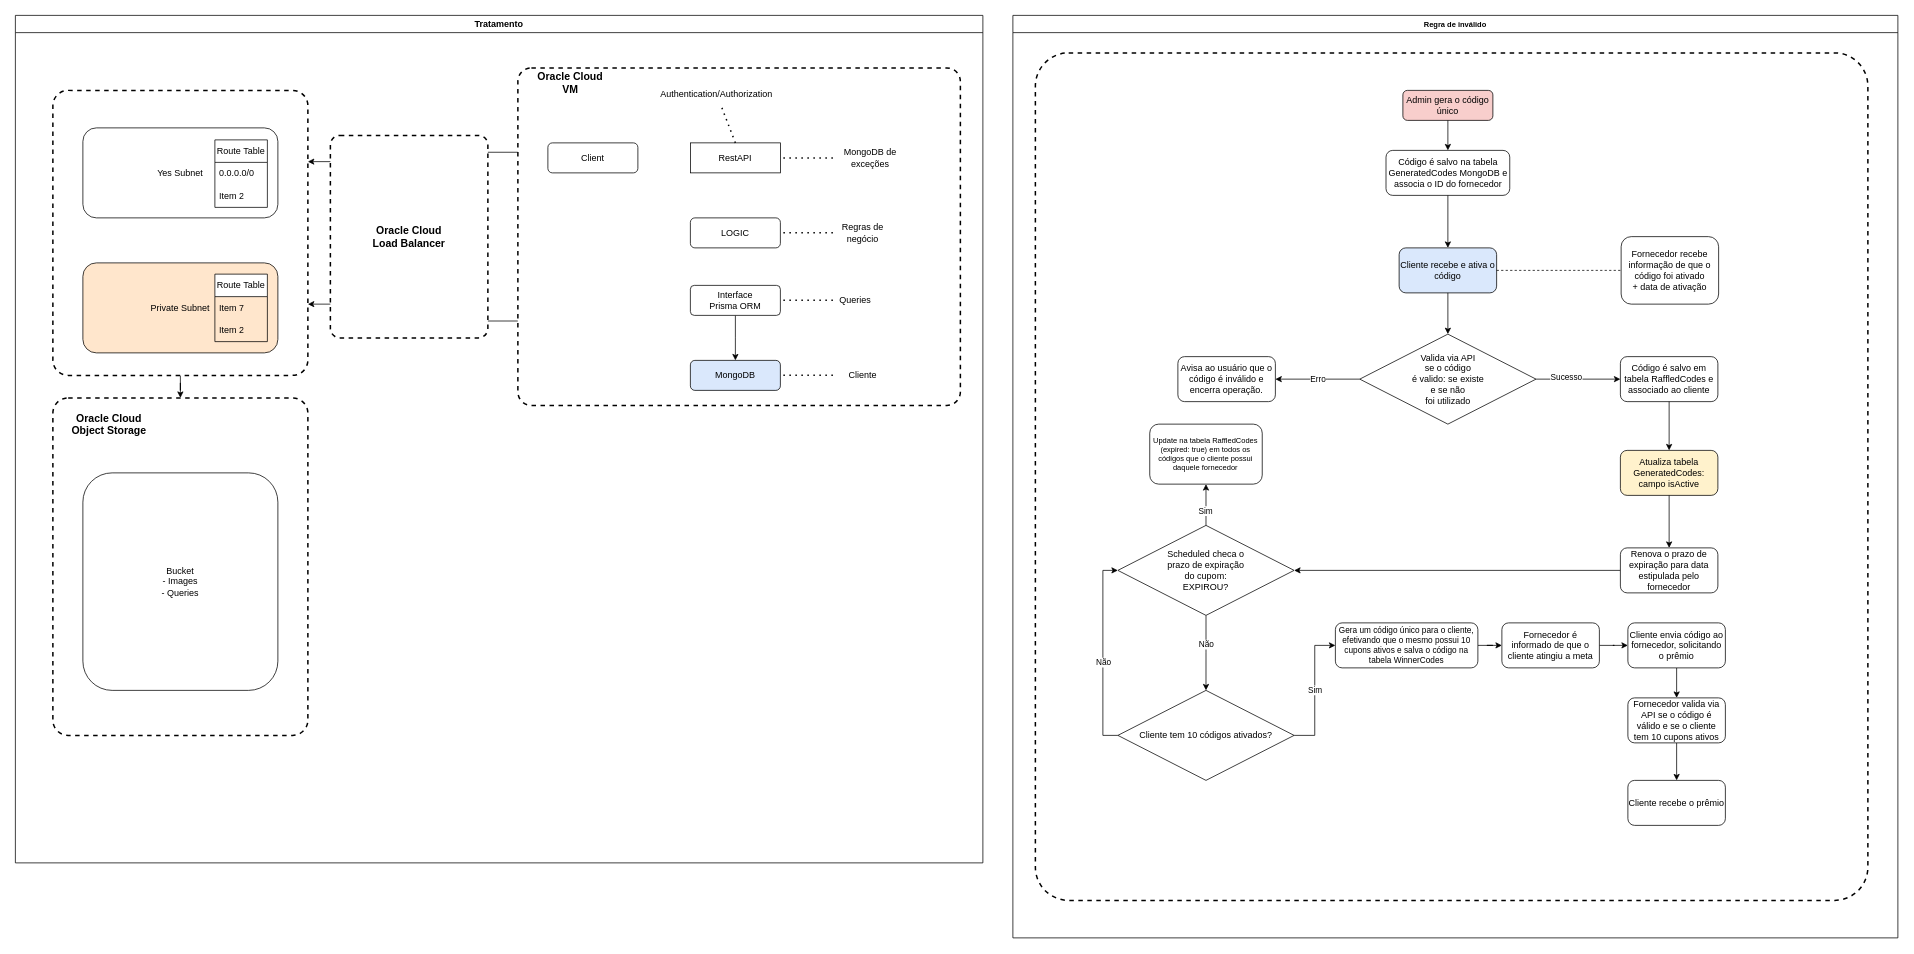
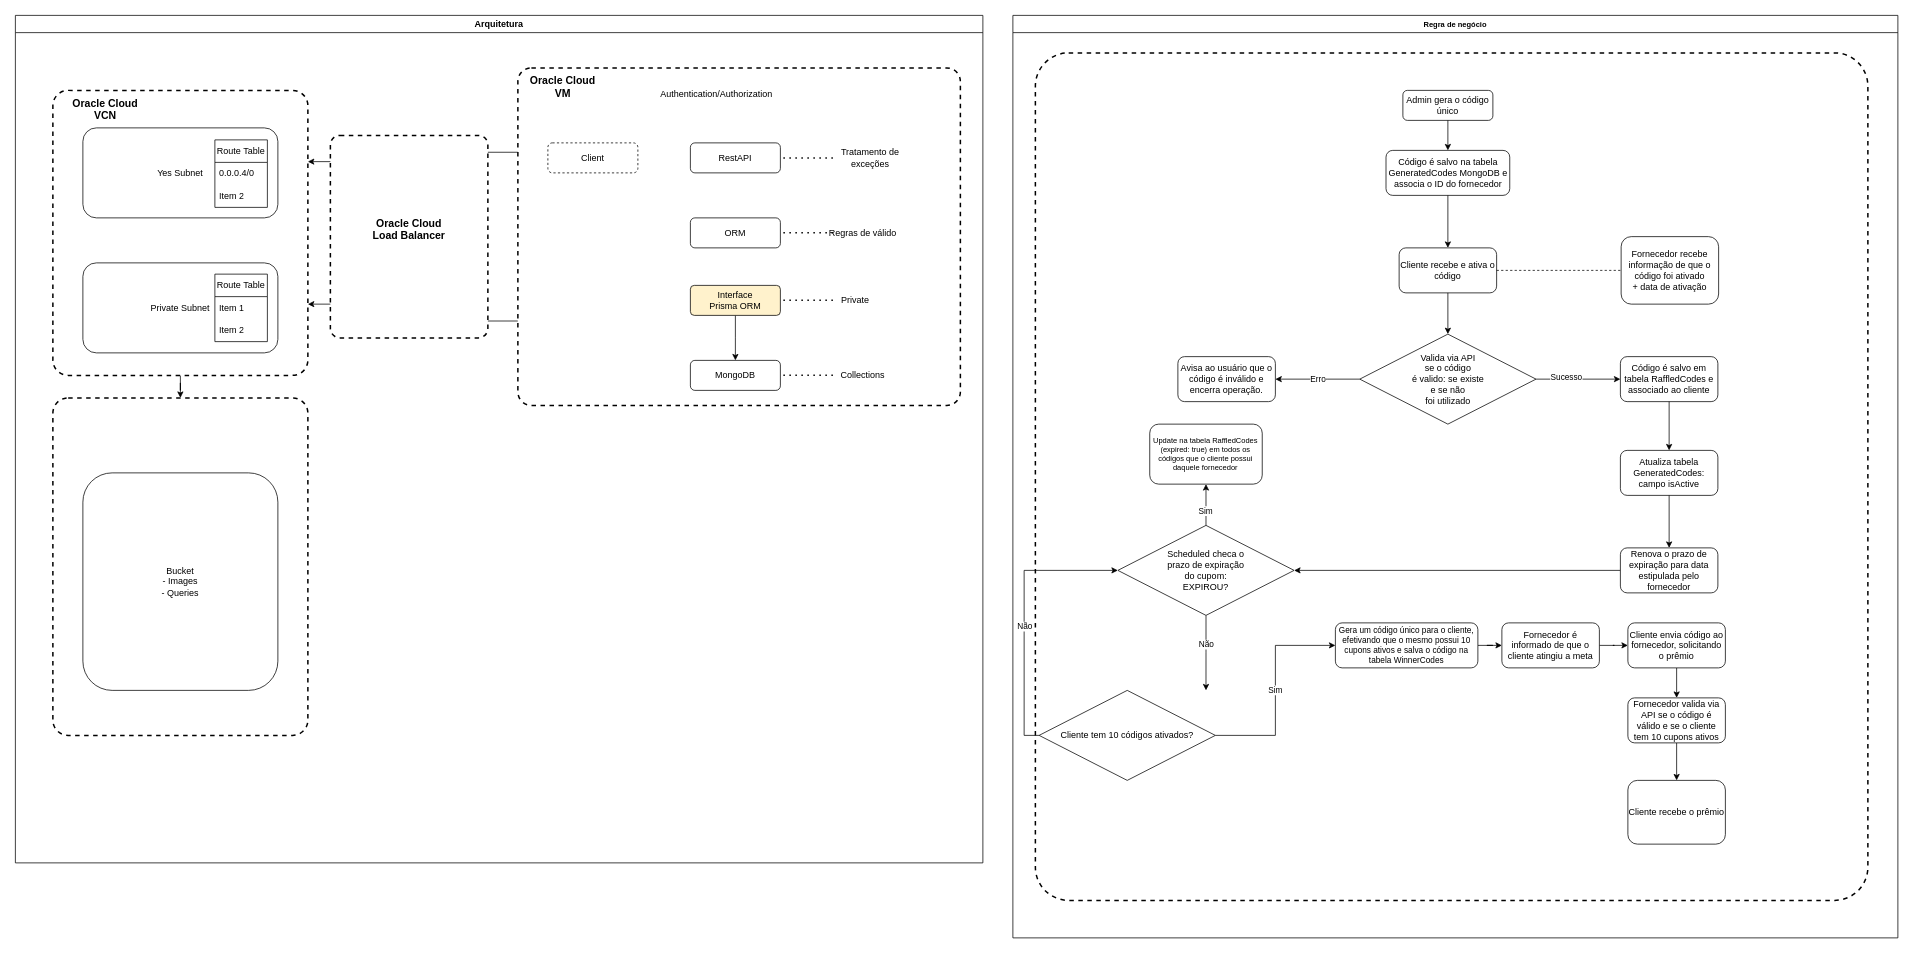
- <mxCell id="22" value="Tratamento" style="swimlane;whiteSpace=wrap;html=1;" vertex="1" parent="1"><mxGeometry x="20" y="20" width="1290" height="1130" as="geometry" /></mxCell>
+ <mxCell id="22" value="Arquitetura" style="swimlane;whiteSpace=wrap;html=1;" vertex="1" parent="1"><mxGeometry x="20" y="20" width="1290" height="1130" as="geometry" /></mxCell>
- <mxCell id="40" value="Regra de inválido" style="swimlane;whiteSpace=wrap;html=1;fontSize=10;labelBackgroundColor=none;startSize=23;" vertex="1" parent="1"><mxGeometry x="1350" y="20" width="1180" height="1230" as="geometry" /></mxCell>
+ <mxCell id="40" value="Regra de negócio" style="swimlane;whiteSpace=wrap;html=1;fontSize=10;labelBackgroundColor=none;startSize=23;" vertex="1" parent="1"><mxGeometry x="1350" y="20" width="1180" height="1230" as="geometry" /></mxCell>
- <mxCell id="25" value="Oracle Cloud VM" style="text;html=1;strokeColor=none;fillColor=none;align=center;verticalAlign=middle;whiteSpace=wrap;rounded=0;fontStyle=1;fontSize=14;" vertex="1" parent="22"><mxGeometry x="690" y="75" width="100" height="30" as="geometry" /></mxCell>
+ <mxCell id="25" value="Oracle Cloud VM" style="text;html=1;strokeColor=none;fillColor=none;align=center;verticalAlign=middle;whiteSpace=wrap;rounded=0;fontStyle=1;fontSize=14;" vertex="1" parent="22"><mxGeometry x="680" y="80" width="100" height="30" as="geometry" /></mxCell>
- <mxCell id="42" value="Admin gera o código&lt;br&gt;único" style="rounded=1;whiteSpace=wrap;html=1;fontSize=12;glass=0;strokeWidth=1;shadow=0;fillColor=#f8cecc;" vertex="1" parent="40"><mxGeometry x="520" y="100" width="120" height="40" as="geometry" /></mxCell>
+ <mxCell id="42" value="Admin gera o código&lt;br&gt;único" style="rounded=1;whiteSpace=wrap;html=1;fontSize=12;glass=0;strokeWidth=1;shadow=0;" vertex="1" parent="40"><mxGeometry x="520" y="100" width="120" height="40" as="geometry" /></mxCell>
+ <mxCell id="26" value="Oracle Cloud VCN" style="text;html=1;strokeColor=none;fillColor=none;align=center;verticalAlign=middle;whiteSpace=wrap;rounded=0;fontStyle=1;fontSize=14;" vertex="1" parent="22"><mxGeometry x="70" y="110" width="100" height="30" as="geometry" /></mxCell>
- <mxCell id="13" value="" style="endArrow=none;dashed=1;html=1;dashPattern=1 3;strokeWidth=2;rounded=0;exitX=0.5;exitY=0;exitDx=0;exitDy=0;" edge="1" parent="1" source="7" target="12"><mxGeometry width="50" height="50" relative="1" as="geometry"><mxPoint x="970" y="180" as="sourcePoint" /><mxPoint x="1020" y="130" as="targetPoint" /></mxGeometry></mxCell>
- <mxCell id="5" value="Client" style="rounded=1;whiteSpace=wrap;html=1;fontSize=12;glass=0;strokeWidth=1;shadow=0;" parent="1" vertex="1"><mxGeometry x="730" y="190" width="120" height="40" as="geometry" /></mxCell>
+ <mxCell id="5" value="Client" style="rounded=1;whiteSpace=wrap;html=1;fontSize=12;glass=0;strokeWidth=1;shadow=0;dashed=1;" parent="1" vertex="1"><mxGeometry x="730" y="190" width="120" height="40" as="geometry" /></mxCell>
- <mxCell id="7" value="RestAPI" style="whiteSpace=wrap;html=1;fontSize=12;glass=0;strokeWidth=1;shadow=0;rounded=0;" parent="1" vertex="1"><mxGeometry y="190" width="120" height="40" as="geometry" x="920" /></mxCell>
+ <mxCell id="7" value="RestAPI" style="rounded=1;whiteSpace=wrap;html=1;fontSize=12;glass=0;strokeWidth=1;shadow=0;" parent="1" vertex="1"><mxGeometry y="190" width="120" height="40" as="geometry" x="920" /></mxCell>
- <mxCell id="15" value="MongoDB de exceções" style="text;html=1;strokeColor=none;fillColor=none;align=center;verticalAlign=middle;whiteSpace=wrap;rounded=0;" vertex="1" parent="1"><mxGeometry x="1110" y="195" width="100" height="30" as="geometry" /></mxCell>
+ <mxCell id="15" value="Tratamento de exceções" style="text;html=1;strokeColor=none;fillColor=none;align=center;verticalAlign=middle;whiteSpace=wrap;rounded=0;" vertex="1" parent="1"><mxGeometry x="1110" y="195" width="100" height="30" as="geometry" /></mxCell>
- <mxCell id="30" value="0.0.0.0/0" style="text;strokeColor=none;fillColor=none;align=left;verticalAlign=middle;spacingLeft=4;spacingRight=4;overflow=hidden;points=[[0,0.5],[1,0.5]];portConstraint=eastwest;rotatable=0;whiteSpace=wrap;html=1;" vertex="1" parent="29"><mxGeometry y="30" width="70" height="30" as="geometry" /></mxCell>
+ <mxCell id="30" value="0.0.0.4/0" style="text;strokeColor=none;fillColor=none;align=left;verticalAlign=middle;spacingLeft=4;spacingRight=4;overflow=hidden;points=[[0,0.5],[1,0.5]];portConstraint=eastwest;rotatable=0;whiteSpace=wrap;html=1;" vertex="1" parent="29"><mxGeometry y="30" width="70" height="30" as="geometry" /></mxCell>
- <mxCell id="10" value="LOGIC" style="rounded=1;whiteSpace=wrap;html=1;fontSize=12;glass=0;strokeWidth=1;shadow=0;" parent="1" vertex="1"><mxGeometry y="290" width="120" height="40" as="geometry" x="920" /></mxCell>
+ <mxCell id="10" value="ORM" style="rounded=1;whiteSpace=wrap;html=1;fontSize=12;glass=0;strokeWidth=1;shadow=0;" parent="1" vertex="1"><mxGeometry y="290" width="120" height="40" as="geometry" x="920" /></mxCell>
- <mxCell id="17" value="Regras de negócio" style="text;html=1;strokeColor=none;fillColor=none;align=center;verticalAlign=middle;whiteSpace=wrap;rounded=0;" vertex="1" parent="1"><mxGeometry x="1100" y="295" width="100" height="30" as="geometry" /></mxCell>
+ <mxCell id="17" value="Regras de válido" style="text;html=1;strokeColor=none;fillColor=none;align=center;verticalAlign=middle;whiteSpace=wrap;rounded=0;" vertex="1" parent="1"><mxGeometry x="1100" y="295" width="100" height="30" as="geometry" /></mxCell>
- <mxCell id="36" value="Oracle Cloud Load Balancer" style="text;html=1;strokeColor=none;fillColor=none;align=center;verticalAlign=middle;whiteSpace=wrap;rounded=0;fontStyle=1;fontSize=14;" vertex="1" parent="22"><mxGeometry x="470" y="280" width="110" height="30" as="geometry" /></mxCell>
+ <mxCell id="36" value="Oracle Cloud Load Balancer" style="text;html=1;strokeColor=none;fillColor=none;align=center;verticalAlign=middle;whiteSpace=wrap;rounded=0;fontStyle=1;fontSize=14;" vertex="1" parent="22"><mxGeometry x="470" y="270" width="110" height="30" as="geometry" /></mxCell>
- <mxCell id="45" value="Cliente recebe e ativa o código" style="rounded=1;whiteSpace=wrap;html=1;fontSize=12;glass=0;strokeWidth=1;shadow=0;fillColor=#dae8fc;" vertex="1" parent="40"><mxGeometry x="515" y="310" width="130" height="60" as="geometry" /></mxCell>
+ <mxCell id="45" value="Cliente recebe e ativa o código" style="rounded=1;whiteSpace=wrap;html=1;fontSize=12;glass=0;strokeWidth=1;shadow=0;" vertex="1" parent="40"><mxGeometry x="515" y="310" width="130" height="60" as="geometry" /></mxCell>
- <mxCell id="9" value="Interface&lt;br&gt;Prisma ORM" style="rounded=1;whiteSpace=wrap;html=1;fontSize=12;glass=0;strokeWidth=1;shadow=0;arcSize=13;" parent="1" vertex="1"><mxGeometry y="380" width="120" height="40" as="geometry" x="920" /></mxCell>
+ <mxCell id="9" value="Interface&lt;br&gt;Prisma ORM" style="rounded=1;whiteSpace=wrap;html=1;fontSize=12;glass=0;strokeWidth=1;shadow=0;arcSize=13;fillColor=#fff2cc;" parent="1" vertex="1"><mxGeometry y="380" width="120" height="40" as="geometry" x="920" /></mxCell>
- <mxCell id="18" value="Queries" style="text;html=1;strokeColor=none;fillColor=none;align=center;verticalAlign=middle;whiteSpace=wrap;rounded=0;" vertex="1" parent="1"><mxGeometry x="1090" y="385" width="100" height="30" as="geometry" /></mxCell>
+ <mxCell id="18" value="Private" style="text;html=1;strokeColor=none;fillColor=none;align=center;verticalAlign=middle;whiteSpace=wrap;rounded=0;" vertex="1" parent="1"><mxGeometry x="1090" y="385" width="100" height="30" as="geometry" /></mxCell>
- <mxCell id="28" value="Private Subnet" style="rounded=1;whiteSpace=wrap;html=1;fontSize=12;glass=0;strokeWidth=1;shadow=0;fillColor=#ffe6cc;" vertex="1" parent="22"><mxGeometry x="90" y="330" width="260" height="120" as="geometry" /></mxCell>
+ <mxCell id="28" value="Private Subnet" style="rounded=1;whiteSpace=wrap;html=1;fontSize=12;glass=0;strokeWidth=1;shadow=0;" vertex="1" parent="22"><mxGeometry x="90" y="330" width="260" height="120" as="geometry" /></mxCell>
- <mxCell id="33" value="Item 7" style="text;strokeColor=none;fillColor=none;align=left;verticalAlign=middle;spacingLeft=4;spacingRight=4;overflow=hidden;points=[[0,0.5],[1,0.5]];portConstraint=eastwest;rotatable=0;whiteSpace=wrap;html=1;" vertex="1" parent="32"><mxGeometry y="30" width="70" height="30" as="geometry" /></mxCell>
+ <mxCell id="33" value="Item 1" style="text;strokeColor=none;fillColor=none;align=left;verticalAlign=middle;spacingLeft=4;spacingRight=4;overflow=hidden;points=[[0,0.5],[1,0.5]];portConstraint=eastwest;rotatable=0;whiteSpace=wrap;html=1;" vertex="1" parent="32"><mxGeometry y="30" width="70" height="30" as="geometry" /></mxCell>
- <mxCell id="11" value="MongoDB" style="rounded=1;whiteSpace=wrap;html=1;fontSize=12;glass=0;strokeWidth=1;shadow=0;fillColor=#dae8fc;" vertex="1" parent="1"><mxGeometry y="480" width="120" height="40" as="geometry" x="920" /></mxCell>
+ <mxCell id="11" value="MongoDB" style="rounded=1;whiteSpace=wrap;html=1;fontSize=12;glass=0;strokeWidth=1;shadow=0;" vertex="1" parent="1"><mxGeometry y="480" width="120" height="40" as="geometry" x="920" /></mxCell>
- <mxCell id="19" value="Cliente" style="text;html=1;strokeColor=none;fillColor=none;align=center;verticalAlign=middle;whiteSpace=wrap;rounded=0;" vertex="1" parent="1"><mxGeometry x="1100" y="485" width="100" height="30" as="geometry" /></mxCell>
+ <mxCell id="19" value="Collections" style="text;html=1;strokeColor=none;fillColor=none;align=center;verticalAlign=middle;whiteSpace=wrap;rounded=0;" vertex="1" parent="1"><mxGeometry x="1100" y="485" width="100" height="30" as="geometry" /></mxCell>
- <mxCell id="38" value="Oracle Cloud Object Storage" style="text;html=1;strokeColor=none;fillColor=none;align=center;verticalAlign=middle;whiteSpace=wrap;rounded=0;fontStyle=1;fontSize=14;" vertex="1" parent="22"><mxGeometry x="70" y="530" width="110" height="30" as="geometry" /></mxCell>
- <mxCell id="47" value="Atualiza tabela GeneratedCodes: campo isActive" style="rounded=1;whiteSpace=wrap;html=1;fontSize=12;glass=0;strokeWidth=1;shadow=0;fillColor=#fff2cc;" vertex="1" parent="40"><mxGeometry x="810" y="580" width="130" height="60" as="geometry" /></mxCell>
+ <mxCell id="47" value="Atualiza tabela GeneratedCodes: campo isActive" style="rounded=1;whiteSpace=wrap;html=1;fontSize=12;glass=0;strokeWidth=1;shadow=0;" vertex="1" parent="40"><mxGeometry x="810" y="580" width="130" height="60" as="geometry" /></mxCell>
- <mxCell id="70" value="Cliente tem 10 códigos ativados?" style="rhombus;whiteSpace=wrap;html=1;" vertex="1" parent="40"><mxGeometry x="139.98" y="900" width="235" height="120" as="geometry" /></mxCell>
+ <mxCell id="70" value="Cliente tem 10 códigos ativados?" style="rhombus;whiteSpace=wrap;html=1;" vertex="1" parent="40"><mxGeometry x="34.98" y="900" width="235" height="120" as="geometry" /></mxCell>
- <mxCell id="79" value="Cliente recebe o prêmio" style="rounded=1;whiteSpace=wrap;html=1;fontSize=12;glass=0;strokeWidth=1;shadow=0;" vertex="1" parent="40"><mxGeometry x="820" y="1020" width="130" height="60" as="geometry" /></mxCell>
+ <mxCell id="79" value="Cliente recebe o prêmio" style="rounded=1;whiteSpace=wrap;html=1;fontSize=12;glass=0;strokeWidth=1;shadow=0;" vertex="1" parent="40"><mxGeometry x="820" y="1020" width="130" height="85" as="geometry" /></mxCell>
